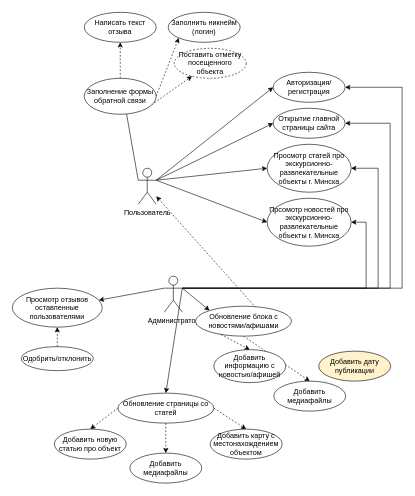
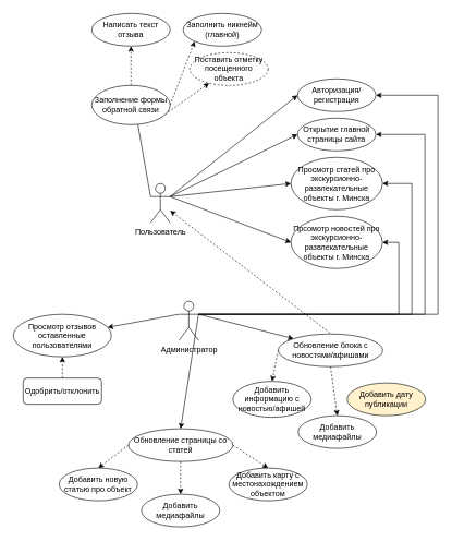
- <mxCell id="13" value="Заполнить никнейм (логин)" style="ellipse;whiteSpace=wrap;html=1;" parent="1" vertex="1"><mxGeometry x="280" y="20" width="120" height="50" as="geometry" /></mxCell>
+ <mxCell id="13" value="Заполнить никнейм (главной)" style="ellipse;whiteSpace=wrap;html=1;" parent="1" vertex="1"><mxGeometry x="280" y="20" width="120" height="50" as="geometry" /></mxCell>
- <mxCell id="37" value="Обновление блока с новостями/афишами" style="ellipse;whiteSpace=wrap;html=1;" parent="1" vertex="1"><mxGeometry x="325.5" y="510" width="160" height="50" as="geometry" /></mxCell>
+ <mxCell id="37" value="Обновление блока с новостями/афишами" style="ellipse;whiteSpace=wrap;html=1;" parent="1" vertex="1"><mxGeometry x="425.5" y="510" width="160" height="50" as="geometry" /></mxCell>
- <mxCell id="43" value="Одобрить/отклонить" style="ellipse;whiteSpace=wrap;html=1;" parent="1" vertex="1"><mxGeometry x="35" y="577.5" width="120" height="40" as="geometry" /></mxCell>
+ <mxCell id="43" value="Одобрить/отклонить" style="whiteSpace=wrap;html=1;rounded=1;" parent="1" vertex="1"><mxGeometry x="35" y="577.5" width="120" height="40" as="geometry" /></mxCell>
